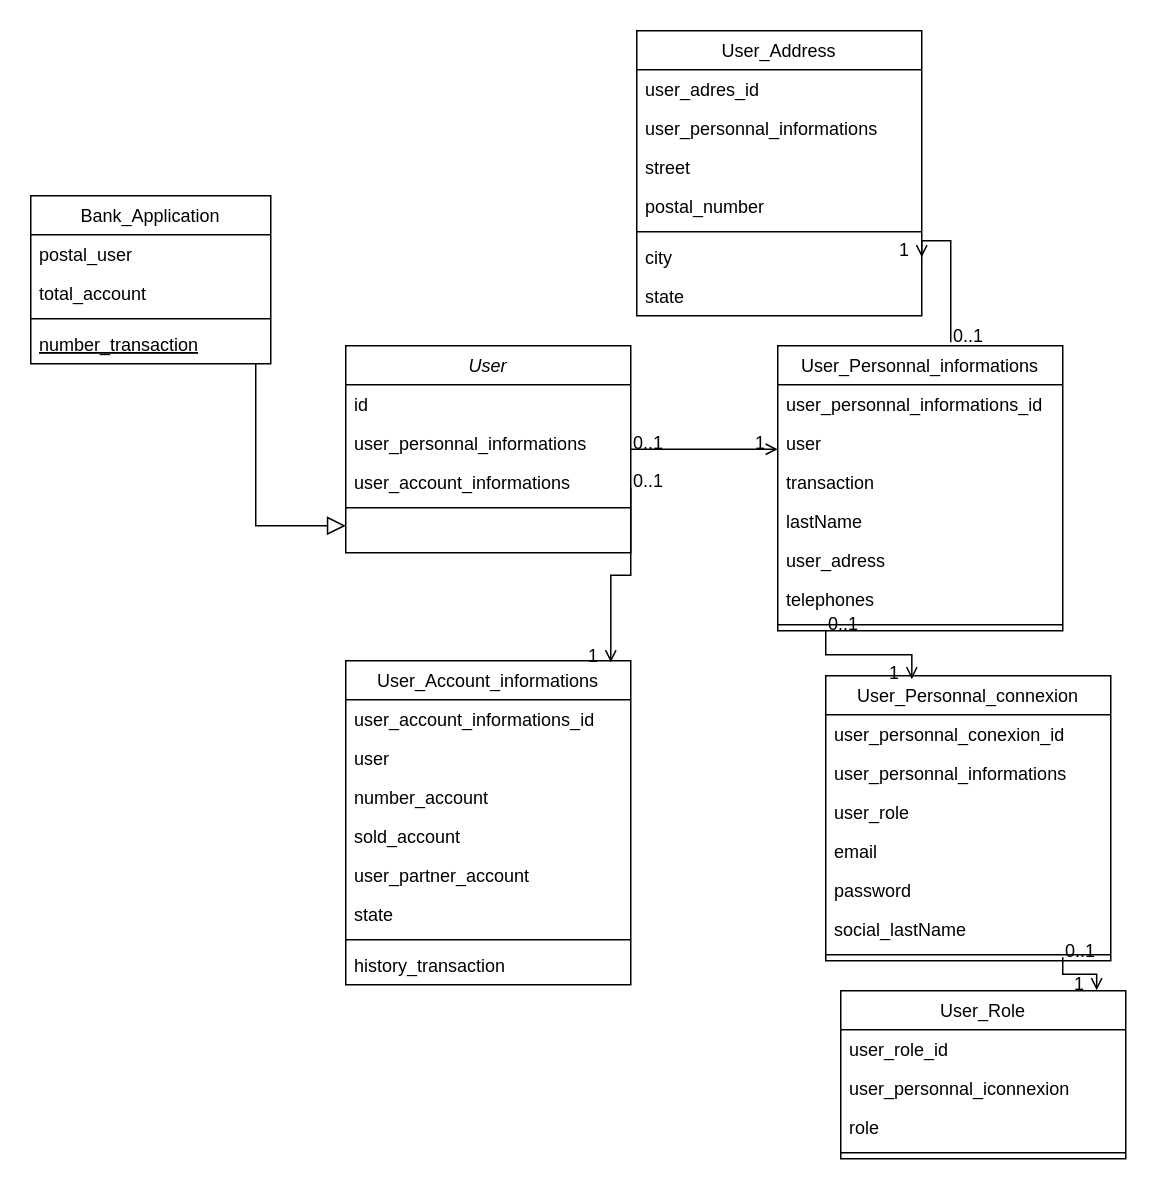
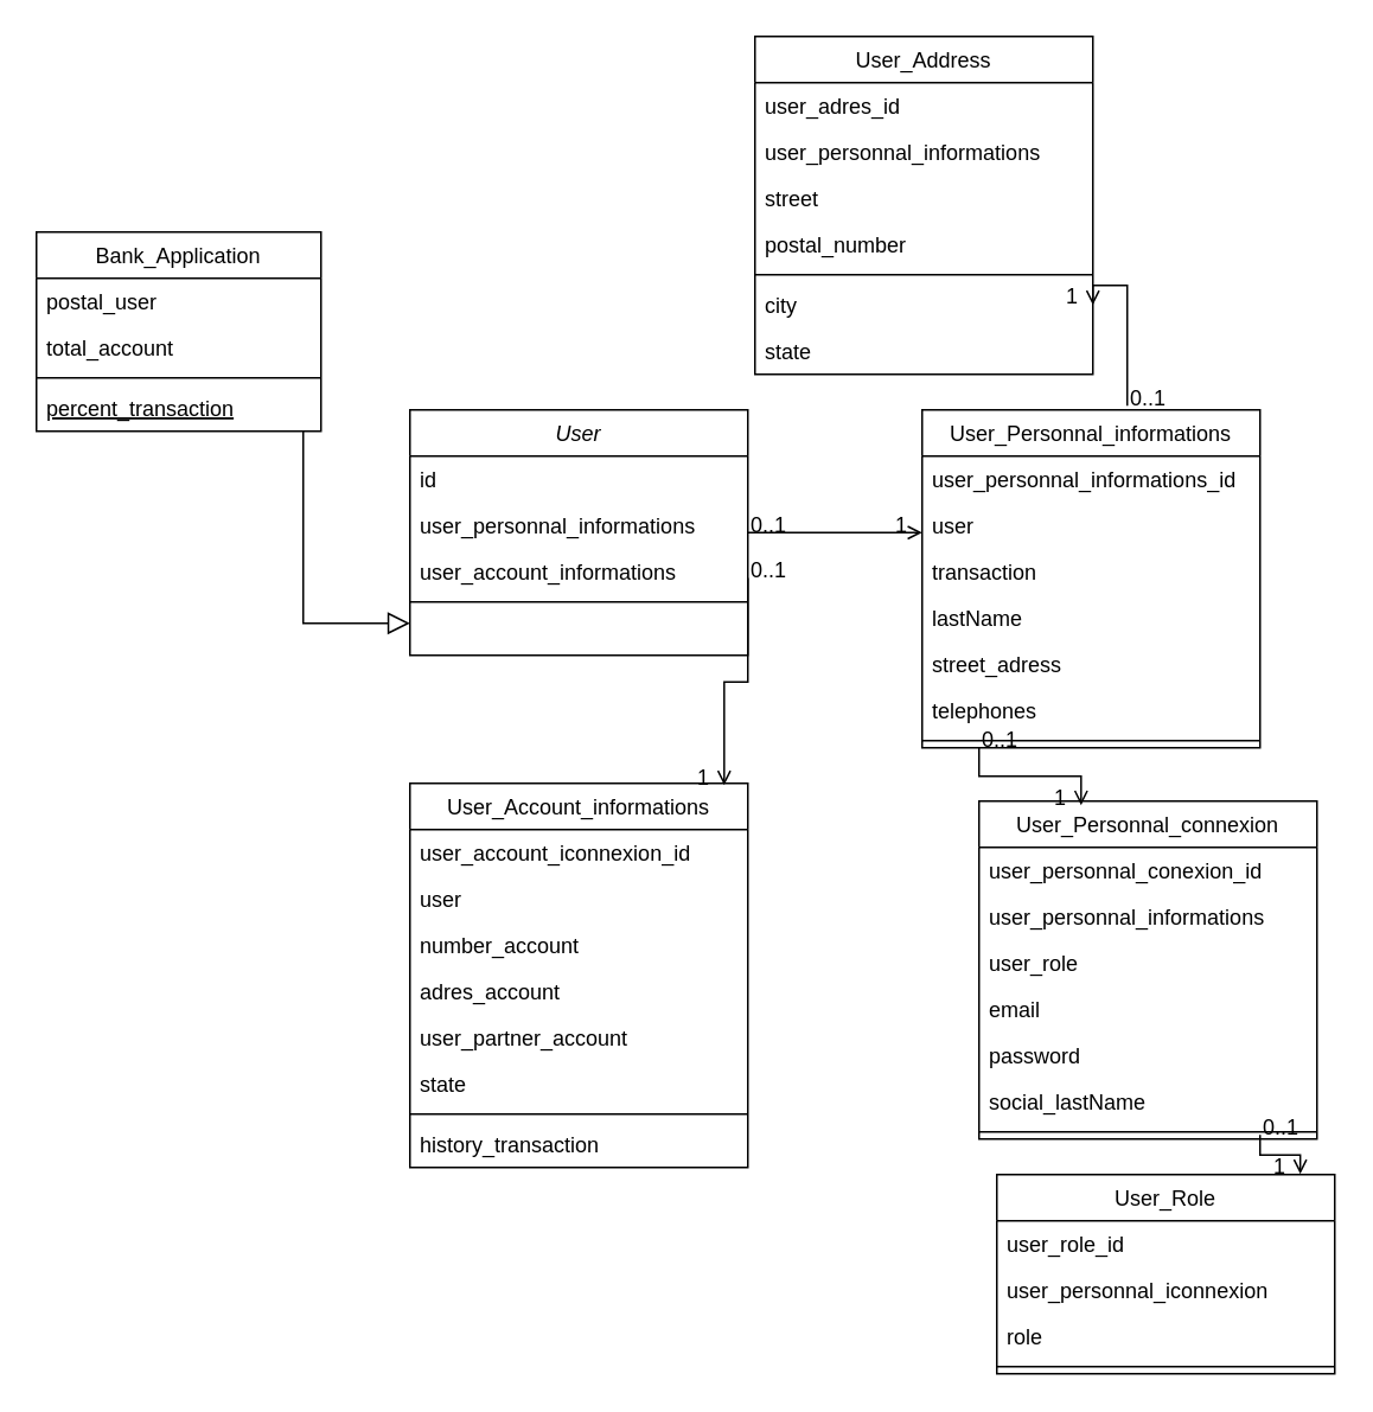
- <mxCell id="11" value="number_transaction" style="text;align=left;verticalAlign=top;spacingLeft=4;spacingRight=4;overflow=hidden;rotatable=0;points=[[0,0.5],[1,0.5]];portConstraint=eastwest;fontStyle=4" parent="7" vertex="1"><mxGeometry y="86" width="160" height="26" as="geometry" /></mxCell>
+ <mxCell id="11" value="percent_transaction" style="text;align=left;verticalAlign=top;spacingLeft=4;spacingRight=4;overflow=hidden;rotatable=0;points=[[0,0.5],[1,0.5]];portConstraint=eastwest;fontStyle=4" parent="7" vertex="1"><mxGeometry y="86" width="160" height="26" as="geometry" /></mxCell>
- <mxCell id="18" value="user_adress" style="text;align=left;verticalAlign=top;spacingLeft=4;spacingRight=4;overflow=hidden;rotatable=0;points=[[0,0.5],[1,0.5]];portConstraint=eastwest;rounded=0;shadow=0;html=0;" parent="13" vertex="1"><mxGeometry y="130" width="190" height="26" as="geometry" /></mxCell>
+ <mxCell id="18" value="street_adress" style="text;align=left;verticalAlign=top;spacingLeft=4;spacingRight=4;overflow=hidden;rotatable=0;points=[[0,0.5],[1,0.5]];portConstraint=eastwest;rounded=0;shadow=0;html=0;" parent="13" vertex="1"><mxGeometry y="130" width="190" height="26" as="geometry" /></mxCell>
- <mxCell id="55" value="user_account_informations_id" style="text;align=left;verticalAlign=top;spacingLeft=4;spacingRight=4;overflow=hidden;rotatable=0;points=[[0,0.5],[1,0.5]];portConstraint=eastwest;" vertex="1" parent="54"><mxGeometry y="26" width="190" height="26" as="geometry" /></mxCell>
+ <mxCell id="55" value="user_account_iconnexion_id" style="text;align=left;verticalAlign=top;spacingLeft=4;spacingRight=4;overflow=hidden;rotatable=0;points=[[0,0.5],[1,0.5]];portConstraint=eastwest;" vertex="1" parent="54"><mxGeometry y="26" width="190" height="26" as="geometry" /></mxCell>
- <mxCell id="58" value="sold_account" style="text;align=left;verticalAlign=top;spacingLeft=4;spacingRight=4;overflow=hidden;rotatable=0;points=[[0,0.5],[1,0.5]];portConstraint=eastwest;rounded=0;shadow=0;html=0;" vertex="1" parent="54"><mxGeometry y="104" width="190" height="26" as="geometry" /></mxCell>
+ <mxCell id="58" value="adres_account" style="text;align=left;verticalAlign=top;spacingLeft=4;spacingRight=4;overflow=hidden;rotatable=0;points=[[0,0.5],[1,0.5]];portConstraint=eastwest;rounded=0;shadow=0;html=0;" vertex="1" parent="54"><mxGeometry y="104" width="190" height="26" as="geometry" /></mxCell>
